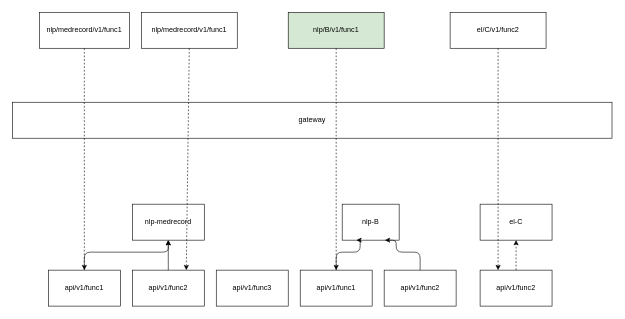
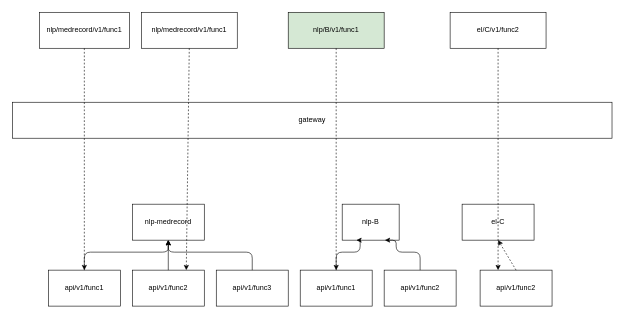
- <mxCell id="4" value="el-C" style="rounded=0;whiteSpace=wrap;html=1;" vertex="1" parent="1"><mxGeometry x="800" y="340" width="120" height="60" as="geometry" /></mxCell>
+ <mxCell id="4" value="el-C" style="rounded=0;whiteSpace=wrap;html=1;" vertex="1" parent="1"><mxGeometry x="770" y="340" width="120" height="60" as="geometry" /></mxCell>
+ <mxCell id="8" value="" style="edgeStyle=segmentEdgeStyle;endArrow=classic;html=1;exitX=0.5;exitY=0;exitDx=0;exitDy=0;entryX=0.5;entryY=1;entryDx=0;entryDy=0;" edge="1" parent="1" source="7" target="2"><mxGeometry width="50" height="50" relative="1" as="geometry"><mxPoint x="350" y="400" as="sourcePoint" /><mxPoint x="400" y="350" as="targetPoint" /><Array as="points"><mxPoint x="420" y="420" /><mxPoint x="280" y="420" /></Array></mxGeometry></mxCell>
